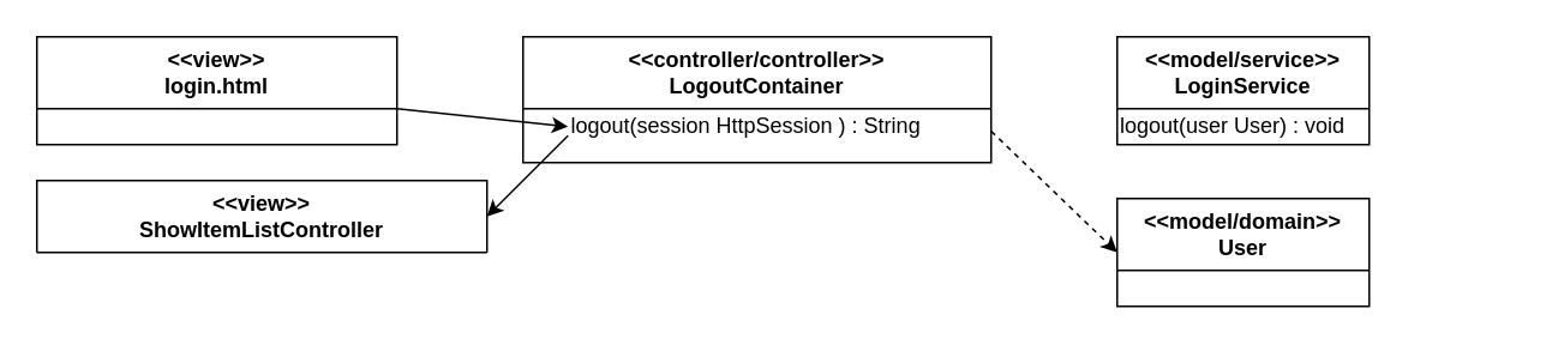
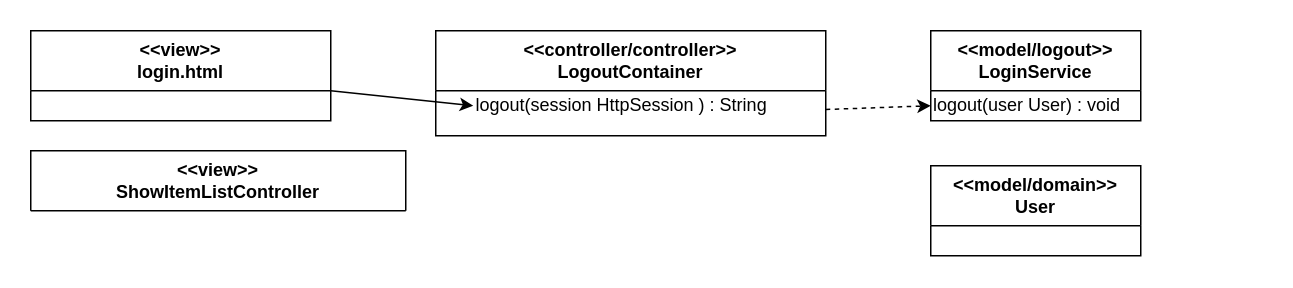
- <mxCell id="7" value="&amp;lt;&amp;lt;model/service&amp;gt;&amp;gt;&lt;br&gt;LoginService" style="swimlane;whiteSpace=wrap;html=1;startSize=40;" vertex="1" parent="1"><mxGeometry x="620" y="20" width="140" height="60" as="geometry" /></mxCell>
+ <mxCell id="7" value="&amp;lt;&amp;lt;model/logout&amp;gt;&amp;gt;&lt;br&gt;LoginService" style="swimlane;whiteSpace=wrap;html=1;startSize=40;" vertex="1" parent="1"><mxGeometry x="620" y="20" width="140" height="60" as="geometry" /></mxCell>
+ <mxCell id="3" style="edgeStyle=none;html=1;exitX=1;exitY=0.75;exitDx=0;exitDy=0;entryX=0;entryY=0.5;entryDx=0;entryDy=0;dashed=1;" edge="1" parent="1" source="5" target="8"><mxGeometry relative="1" as="geometry" /></mxCell>
- <mxCell id="2" style="edgeStyle=none;html=1;exitX=0;exitY=0.75;exitDx=0;exitDy=0;entryX=1;entryY=0.5;entryDx=0;entryDy=0;" edge="1" parent="1" source="6" target="11"><mxGeometry relative="1" as="geometry"><mxPoint x="290" y="90" as="sourcePoint" /></mxGeometry></mxCell>
- <mxCell id="4" style="edgeStyle=none;html=1;exitX=1;exitY=0.75;exitDx=0;exitDy=0;entryX=0;entryY=0.5;entryDx=0;entryDy=0;dashed=1;" edge="1" parent="1" source="5" target="9"><mxGeometry relative="1" as="geometry" /></mxCell>
